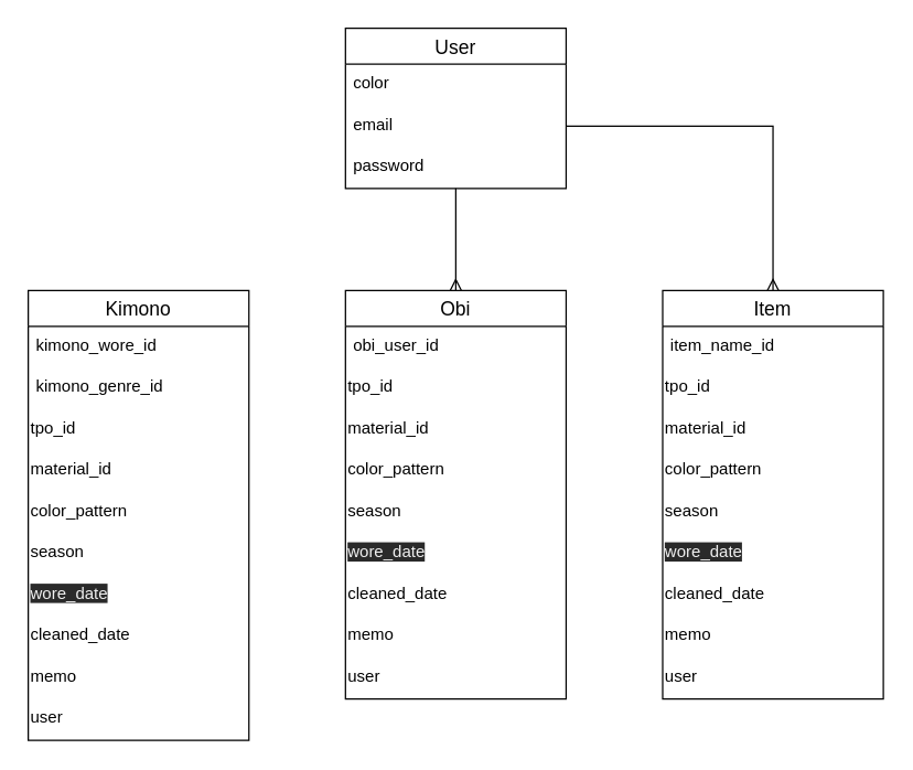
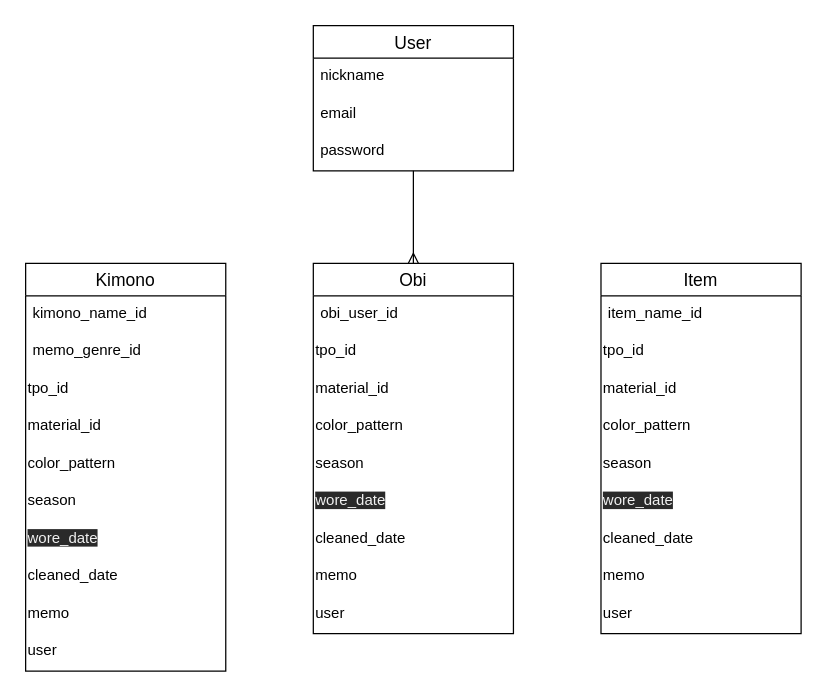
- <mxCell id="25" value="color" style="text;strokeColor=none;fillColor=none;spacingLeft=4;spacingRight=4;overflow=hidden;rotatable=0;points=[[0,0.5],[1,0.5]];portConstraint=eastwest;fontSize=12;" parent="24" vertex="1"><mxGeometry y="26" width="160" height="30" as="geometry" /></mxCell>
+ <mxCell id="25" value="nickname" style="text;strokeColor=none;fillColor=none;spacingLeft=4;spacingRight=4;overflow=hidden;rotatable=0;points=[[0,0.5],[1,0.5]];portConstraint=eastwest;fontSize=12;" parent="24" vertex="1"><mxGeometry y="26" width="160" height="30" as="geometry" /></mxCell>
- <mxCell id="38" style="edgeStyle=orthogonalEdgeStyle;rounded=0;orthogonalLoop=1;jettySize=auto;html=1;exitX=1;exitY=0.5;exitDx=0;exitDy=0;endArrow=ERmany;endFill=0;entryX=0.5;entryY=0;entryDx=0;entryDy=0;" edge="1" parent="1" source="26" target="28"><mxGeometry relative="1" as="geometry"><mxPoint x="550" y="200" as="targetPoint" /></mxGeometry></mxCell>
- <mxCell id="3" value="kimono_wore_id" style="text;strokeColor=none;fillColor=none;spacingLeft=4;spacingRight=4;overflow=hidden;rotatable=0;points=[[0,0.5],[1,0.5]];portConstraint=eastwest;fontSize=12;" parent="2" vertex="1"><mxGeometry y="26" width="160" height="30" as="geometry" /></mxCell>
+ <mxCell id="3" value="kimono_name_id" style="text;strokeColor=none;fillColor=none;spacingLeft=4;spacingRight=4;overflow=hidden;rotatable=0;points=[[0,0.5],[1,0.5]];portConstraint=eastwest;fontSize=12;" parent="2" vertex="1"><mxGeometry y="26" width="160" height="30" as="geometry" /></mxCell>
- <mxCell id="4" value="kimono_genre_id" style="text;strokeColor=none;fillColor=none;spacingLeft=4;spacingRight=4;overflow=hidden;rotatable=0;points=[[0,0.5],[1,0.5]];portConstraint=eastwest;fontSize=12;" parent="2" vertex="1"><mxGeometry y="56" width="160" height="30" as="geometry" /></mxCell>
+ <mxCell id="4" value="memo_genre_id" style="text;strokeColor=none;fillColor=none;spacingLeft=4;spacingRight=4;overflow=hidden;rotatable=0;points=[[0,0.5],[1,0.5]];portConstraint=eastwest;fontSize=12;" parent="2" vertex="1"><mxGeometry y="56" width="160" height="30" as="geometry" /></mxCell>
